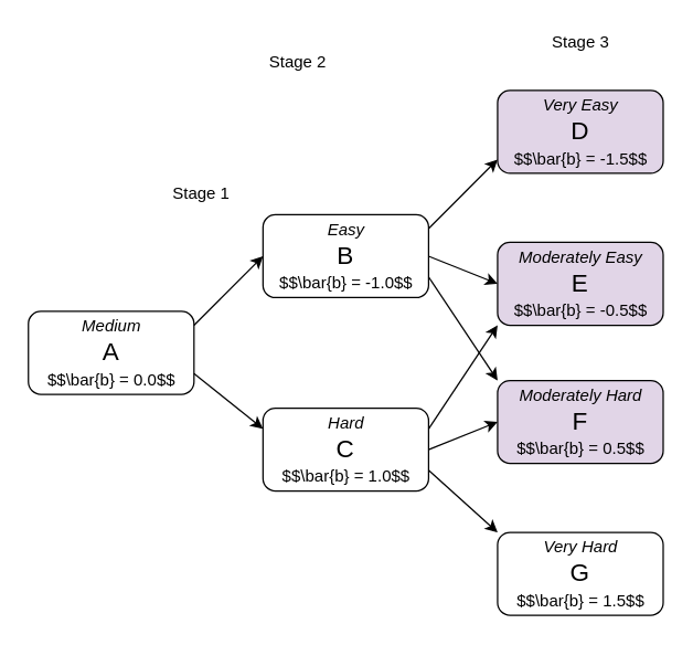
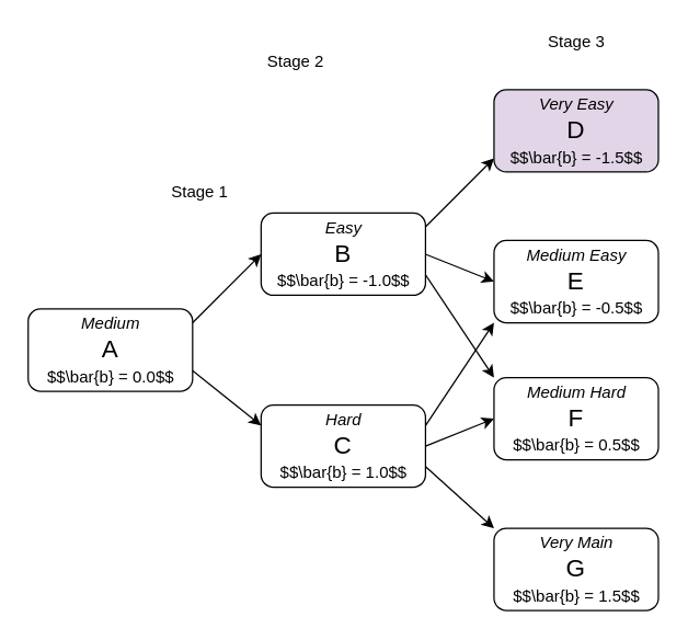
- <mxCell id="32" value="&lt;i&gt;Moderately Easy&lt;/i&gt;" style="text;html=1;resizable=0;autosize=1;align=center;verticalAlign=middle;points=[];fillColor=none;strokeColor=none;rounded=0;sketch=0;" vertex="1" parent="1"><mxGeometry x="370" y="176" width="100" height="20" as="geometry" /></mxCell>
+ <mxCell id="32" value="&lt;i&gt;Medium Easy&lt;/i&gt;" style="text;html=1;resizable=0;autosize=1;align=center;verticalAlign=middle;points=[];fillColor=none;strokeColor=none;rounded=0;sketch=0;" vertex="1" parent="1"><mxGeometry x="370" y="176" width="100" height="20" as="geometry" /></mxCell>
- <mxCell id="7" value="&lt;font style=&quot;font-size: 18px&quot;&gt;E&lt;/font&gt;" style="whiteSpace=wrap;html=1;rounded=1;fillColor=#e1d5e7;" vertex="1" parent="1"><mxGeometry x="360" y="175" width="120" height="60" as="geometry" /></mxCell>
+ <mxCell id="7" value="&lt;font style=&quot;font-size: 18px&quot;&gt;E&lt;/font&gt;" style="whiteSpace=wrap;html=1;rounded=1;" vertex="1" parent="1"><mxGeometry x="360" y="175" width="120" height="60" as="geometry" /></mxCell>
- <mxCell id="33" value="&lt;i&gt;Moderately Hard&lt;/i&gt;" style="text;html=1;resizable=0;autosize=1;align=center;verticalAlign=middle;points=[];fillColor=none;strokeColor=none;rounded=0;sketch=0;" vertex="1" parent="1"><mxGeometry x="370" y="276" width="100" height="20" as="geometry" /></mxCell>
+ <mxCell id="33" value="&lt;i&gt;Medium Hard&lt;/i&gt;" style="text;html=1;resizable=0;autosize=1;align=center;verticalAlign=middle;points=[];fillColor=none;strokeColor=none;rounded=0;sketch=0;" vertex="1" parent="1"><mxGeometry x="370" y="276" width="100" height="20" as="geometry" /></mxCell>
- <mxCell id="6" value="&lt;font style=&quot;font-size: 18px&quot;&gt;F&lt;/font&gt;" style="whiteSpace=wrap;html=1;rounded=1;fillColor=#e1d5e7;" vertex="1" parent="1"><mxGeometry x="360" y="275" width="120" height="60" as="geometry" /></mxCell>
+ <mxCell id="6" value="&lt;font style=&quot;font-size: 18px&quot;&gt;F&lt;/font&gt;" style="whiteSpace=wrap;html=1;rounded=1;" vertex="1" parent="1"><mxGeometry x="360" y="275" width="120" height="60" as="geometry" /></mxCell>
- <mxCell id="30" value="&lt;i&gt;Very Hard&lt;/i&gt;" style="text;html=1;resizable=0;autosize=1;align=center;verticalAlign=middle;points=[];fillColor=none;strokeColor=none;rounded=0;sketch=0;" vertex="1" parent="1"><mxGeometry x="385" y="386" width="70" height="20" as="geometry" /></mxCell>
+ <mxCell id="30" value="&lt;i&gt;Very Main&lt;/i&gt;" style="text;html=1;resizable=0;autosize=1;align=center;verticalAlign=middle;points=[];fillColor=none;strokeColor=none;rounded=0;sketch=0;" vertex="1" parent="1"><mxGeometry x="385" y="386" width="70" height="20" as="geometry" /></mxCell>
